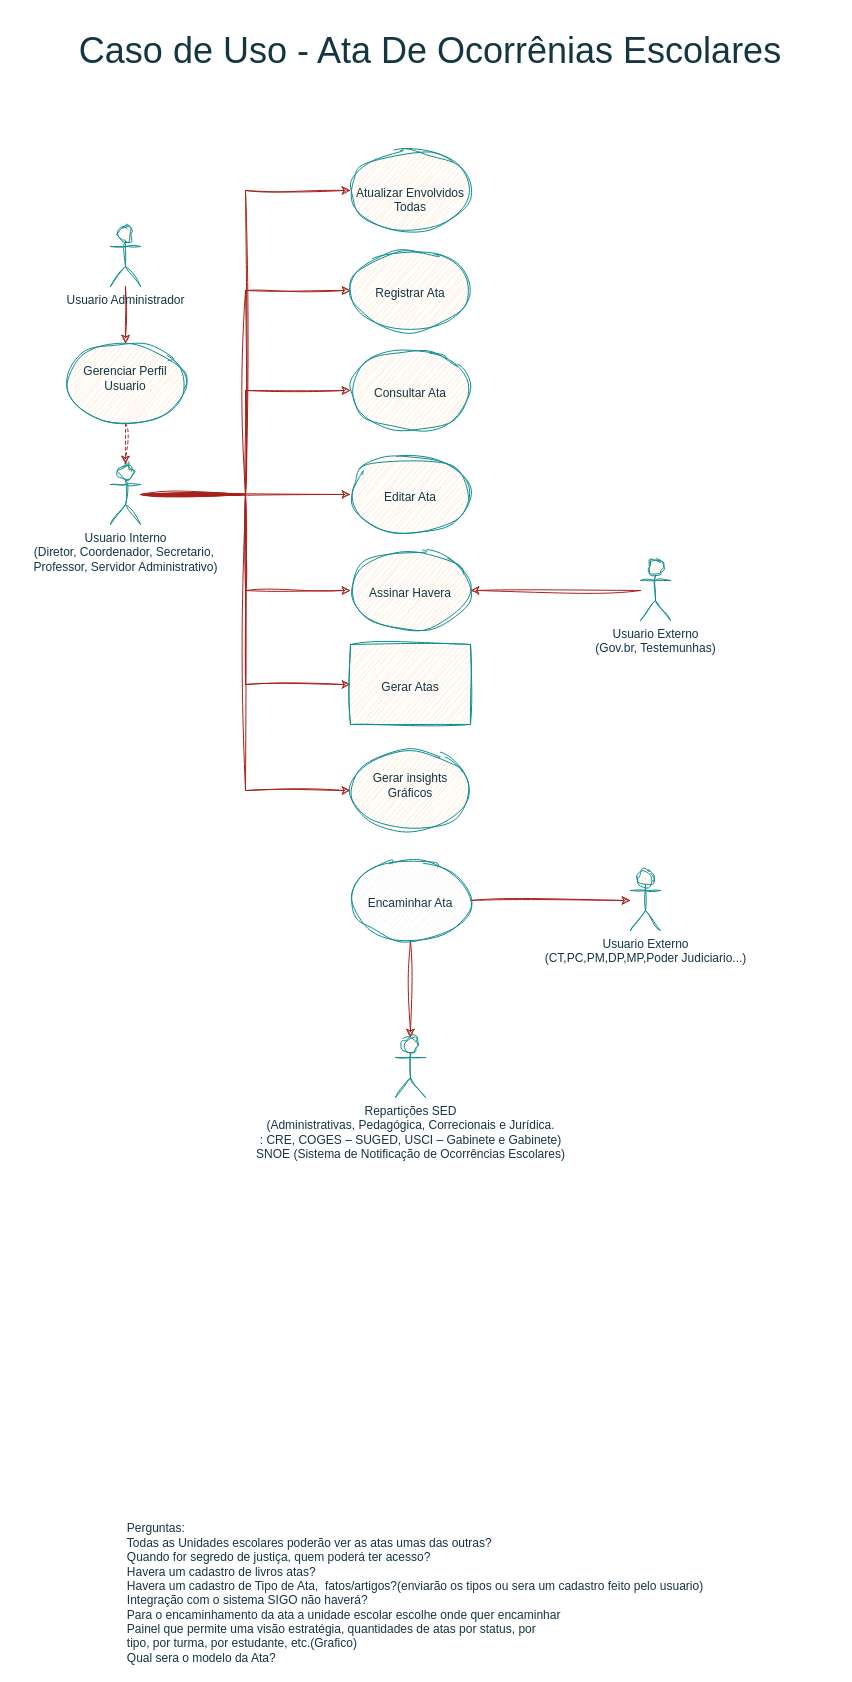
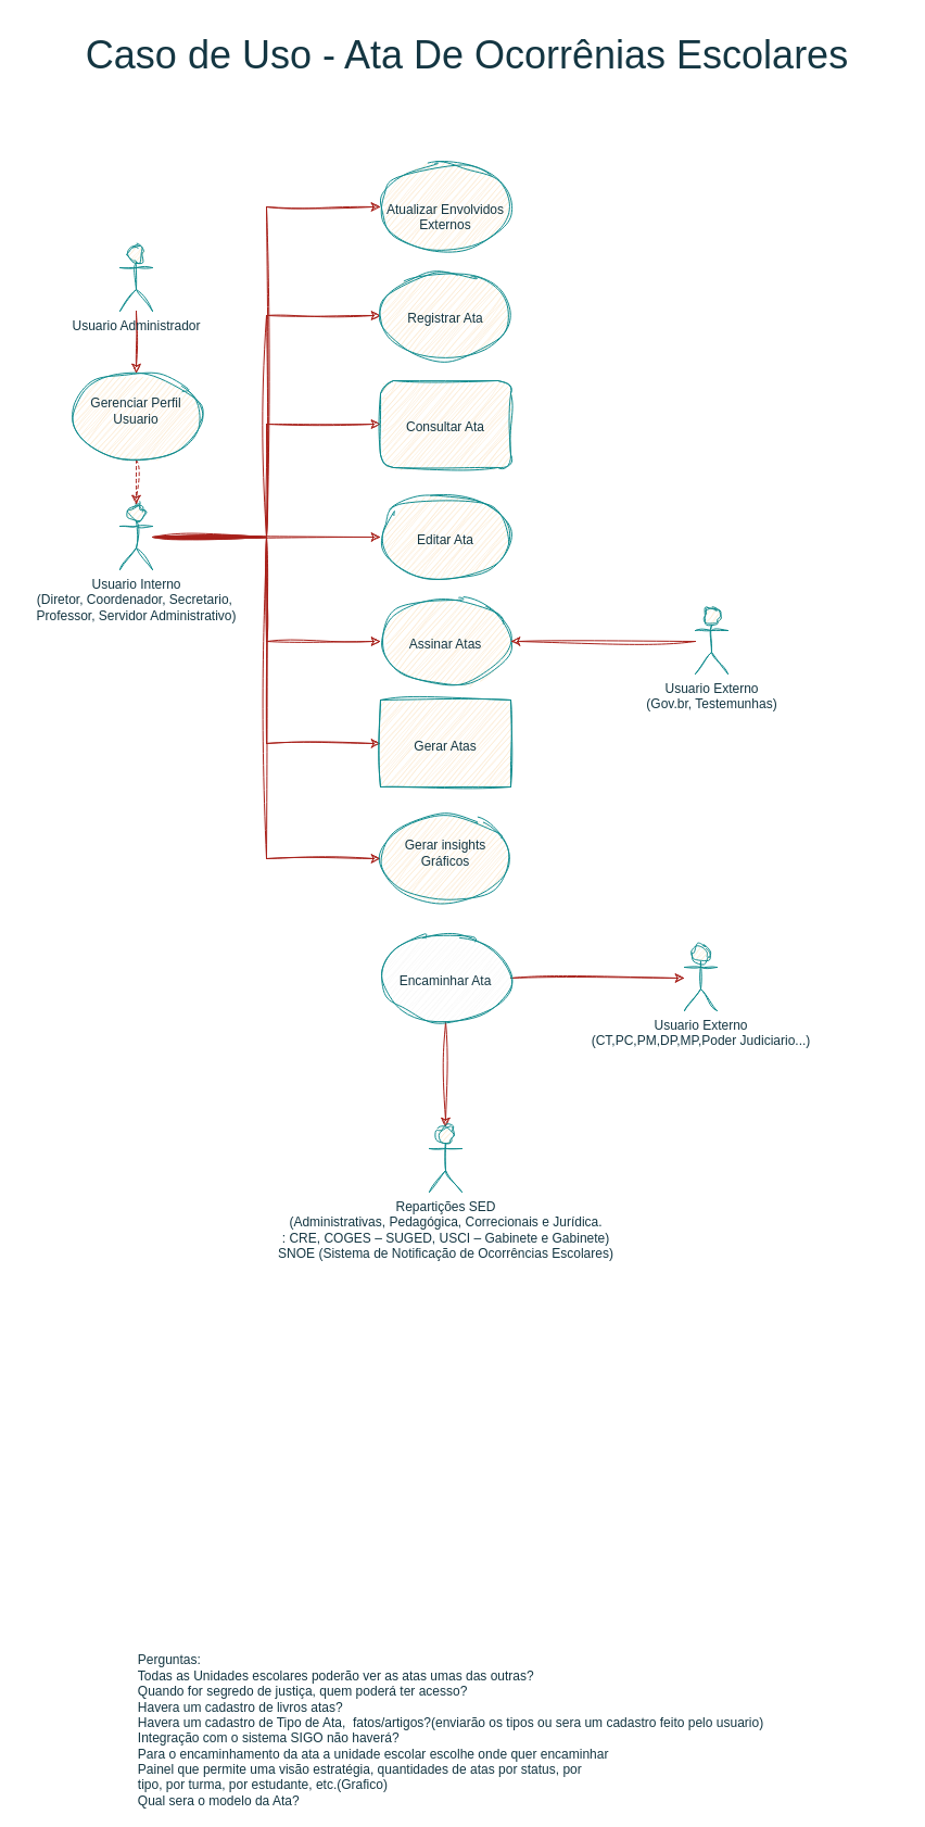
- <mxCell id="17" value="&lt;div&gt;&lt;span style=&quot;background-color: initial;&quot;&gt;&lt;br&gt;&lt;/span&gt;&lt;/div&gt;&lt;div&gt;&lt;span style=&quot;background-color: initial;&quot;&gt;&lt;br&gt;&lt;/span&gt;&lt;/div&gt;&lt;div&gt;&lt;span style=&quot;background-color: initial;&quot;&gt;Atualizar Envolvidos&lt;br&gt;&lt;/span&gt;Todas&lt;/div&gt;&lt;div&gt;&lt;/div&gt;" style="ellipse;whiteSpace=wrap;html=1;strokeColor=#0F8B8D;align=center;verticalAlign=top;fontFamily=Helvetica;fontSize=12;fontColor=#143642;fillColor=#FAE5C7;labelBackgroundColor=none;sketch=1;curveFitting=1;jiggle=2;" vertex="1" parent="1"><mxGeometry x="350" y="150" width="120" height="80" as="geometry" /></mxCell>
+ <mxCell id="17" value="&lt;div&gt;&lt;span style=&quot;background-color: initial;&quot;&gt;&lt;br&gt;&lt;/span&gt;&lt;/div&gt;&lt;div&gt;&lt;span style=&quot;background-color: initial;&quot;&gt;&lt;br&gt;&lt;/span&gt;&lt;/div&gt;&lt;div&gt;&lt;span style=&quot;background-color: initial;&quot;&gt;Atualizar Envolvidos&lt;br&gt;&lt;/span&gt;Externos&lt;/div&gt;&lt;div&gt;&lt;/div&gt;" style="ellipse;whiteSpace=wrap;html=1;strokeColor=#0F8B8D;align=center;verticalAlign=top;fontFamily=Helvetica;fontSize=12;fontColor=#143642;fillColor=#FAE5C7;labelBackgroundColor=none;sketch=1;curveFitting=1;jiggle=2;" vertex="1" parent="1"><mxGeometry x="350" y="150" width="120" height="80" as="geometry" /></mxCell>
- <mxCell id="12" value="&lt;div&gt;&lt;br&gt;&lt;/div&gt;&lt;div&gt;&lt;br&gt;&lt;/div&gt;Consultar Ata&lt;div&gt;&lt;/div&gt;" style="ellipse;whiteSpace=wrap;html=1;strokeColor=#0F8B8D;align=center;verticalAlign=top;fontFamily=Helvetica;fontSize=12;fontColor=#143642;fillColor=#FAE5C7;labelBackgroundColor=none;sketch=1;curveFitting=1;jiggle=2;" vertex="1" parent="1"><mxGeometry x="350" y="350" width="120" height="80" as="geometry" /></mxCell>
+ <mxCell id="12" value="&lt;div&gt;&lt;br&gt;&lt;/div&gt;&lt;div&gt;&lt;br&gt;&lt;/div&gt;Consultar Ata&lt;div&gt;&lt;/div&gt;" style="whiteSpace=wrap;html=1;strokeColor=#0F8B8D;align=center;verticalAlign=top;fontFamily=Helvetica;fontSize=12;fontColor=#143642;fillColor=#FAE5C7;labelBackgroundColor=none;sketch=1;curveFitting=1;jiggle=2;rounded=1;" vertex="1" parent="1"><mxGeometry x="350" y="350" width="120" height="80" as="geometry" /></mxCell>
- <mxCell id="19" value="&lt;div&gt;&lt;br&gt;&lt;/div&gt;&lt;div&gt;&lt;br&gt;&lt;/div&gt;Assinar Havera&lt;div&gt;&lt;/div&gt;&lt;div&gt;&lt;/div&gt;" style="ellipse;whiteSpace=wrap;html=1;strokeColor=#0F8B8D;align=center;verticalAlign=top;fontFamily=Helvetica;fontSize=12;fontColor=#143642;fillColor=#FAE5C7;labelBackgroundColor=none;sketch=1;curveFitting=1;jiggle=2;" vertex="1" parent="1"><mxGeometry x="350" y="550" width="120" height="80" as="geometry" /></mxCell>
+ <mxCell id="19" value="&lt;div&gt;&lt;br&gt;&lt;/div&gt;&lt;div&gt;&lt;br&gt;&lt;/div&gt;Assinar Atas&lt;div&gt;&lt;/div&gt;&lt;div&gt;&lt;/div&gt;" style="ellipse;whiteSpace=wrap;html=1;strokeColor=#0F8B8D;align=center;verticalAlign=top;fontFamily=Helvetica;fontSize=12;fontColor=#143642;fillColor=#FAE5C7;labelBackgroundColor=none;sketch=1;curveFitting=1;jiggle=2;" vertex="1" parent="1"><mxGeometry x="350" y="550" width="120" height="80" as="geometry" /></mxCell>
